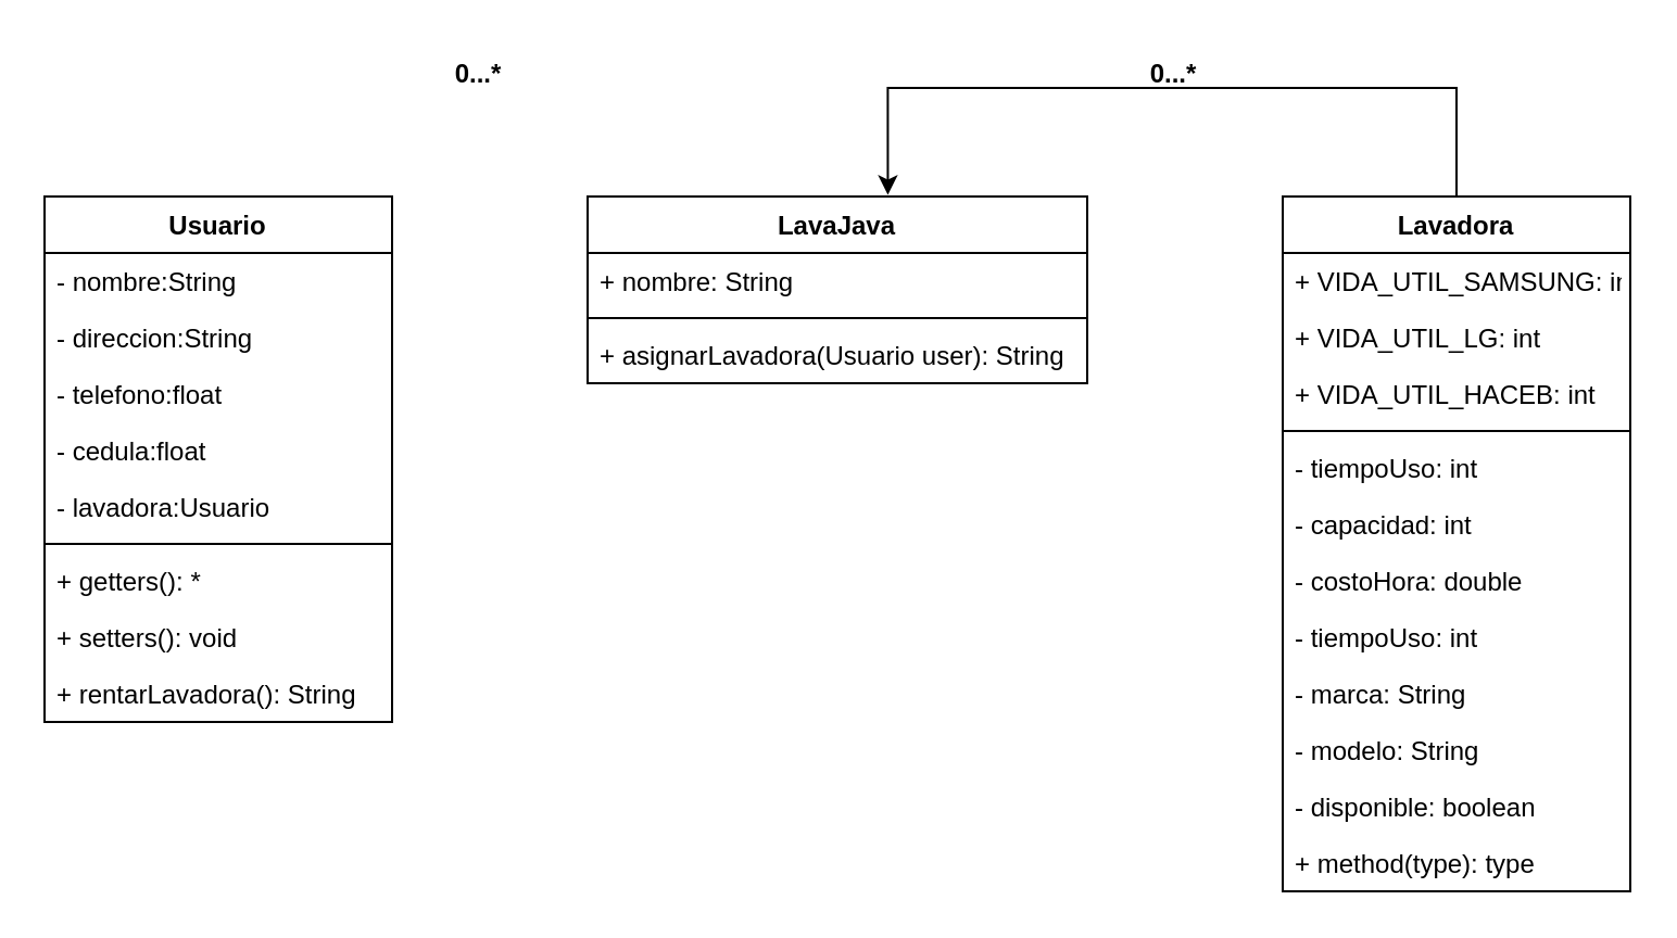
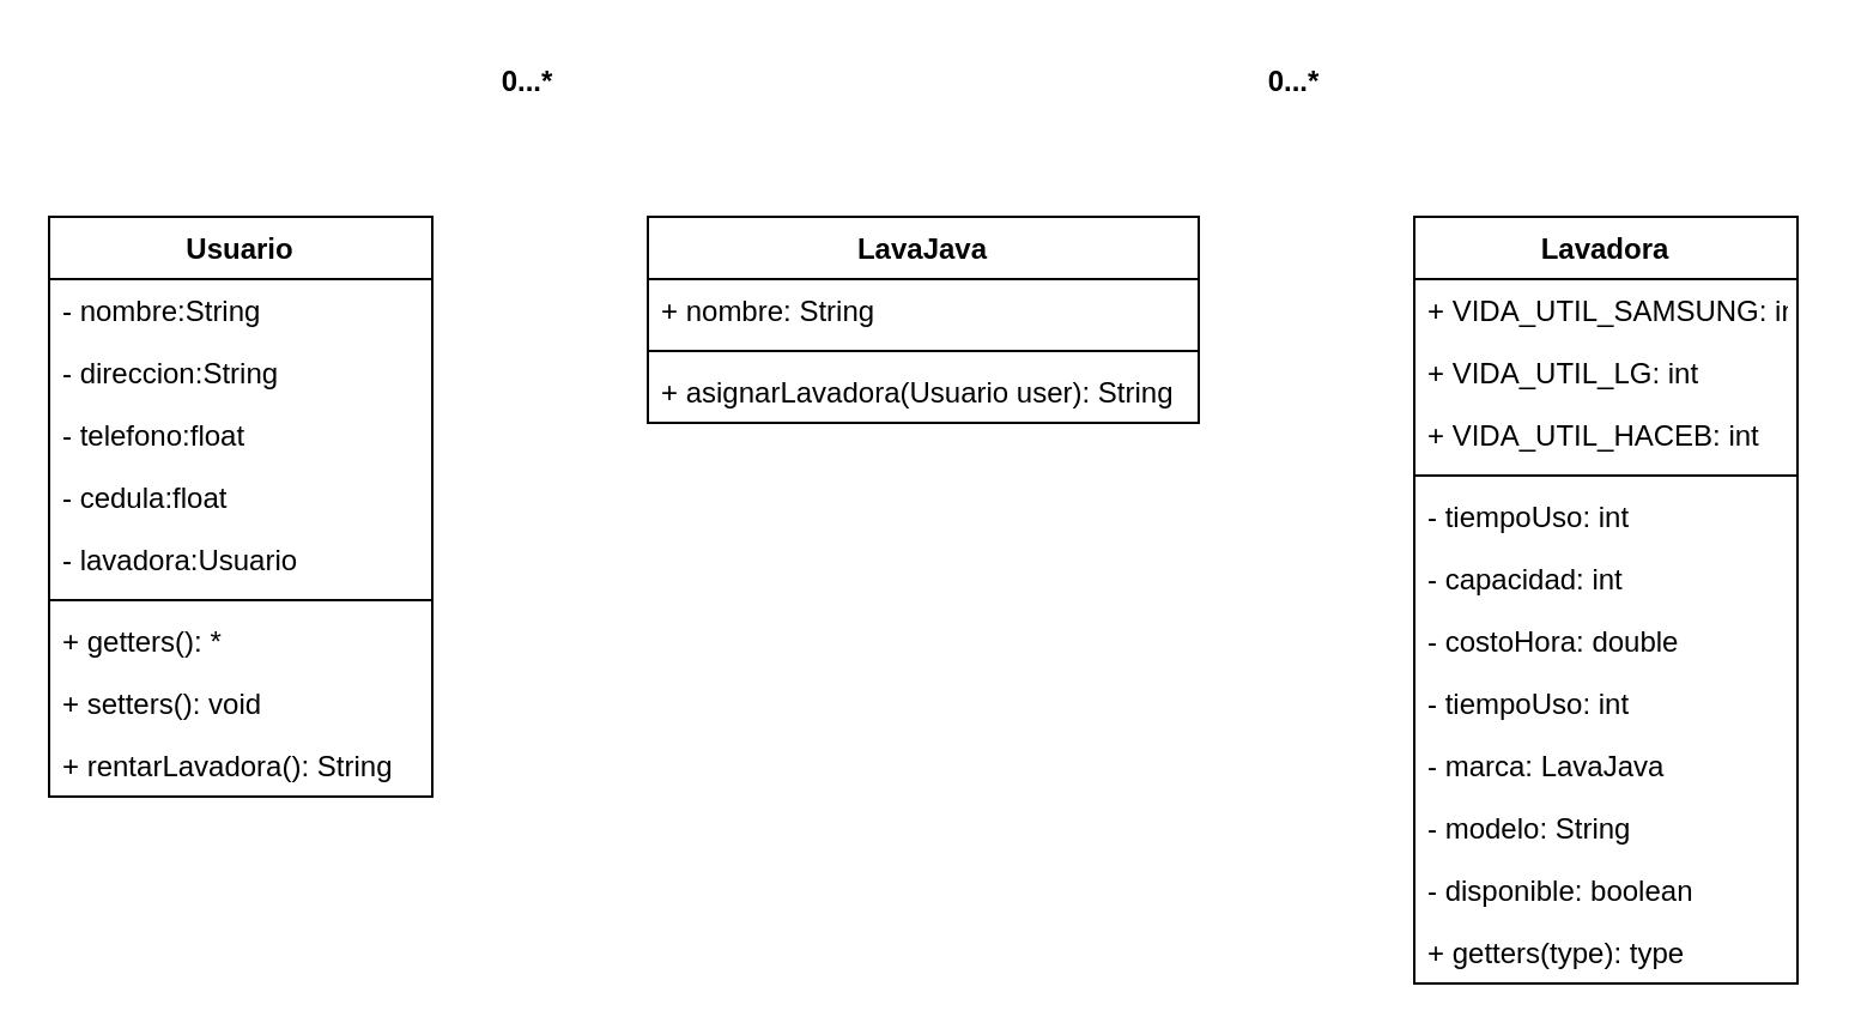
- <mxCell id="16" style="edgeStyle=orthogonalEdgeStyle;rounded=0;orthogonalLoop=1;jettySize=auto;html=1;exitX=0.5;exitY=0;exitDx=0;exitDy=0;entryX=0.601;entryY=-0.009;entryDx=0;entryDy=0;entryPerimeter=0;" edge="1" parent="1" source="17" target="12"><mxGeometry relative="1" as="geometry"><Array as="points"><mxPoint x="670" y="40" /><mxPoint x="408" y="40" /></Array></mxGeometry></mxCell>
- <mxCell id="26" value="- marca: String" style="text;strokeColor=none;fillColor=none;align=left;verticalAlign=top;spacingLeft=4;spacingRight=4;overflow=hidden;rotatable=0;points=[[0,0.5],[1,0.5]];portConstraint=eastwest;" vertex="1" parent="17"><mxGeometry y="216" width="160" height="26" as="geometry" /></mxCell>
+ <mxCell id="26" value="- marca: LavaJava" style="text;strokeColor=none;fillColor=none;align=left;verticalAlign=top;spacingLeft=4;spacingRight=4;overflow=hidden;rotatable=0;points=[[0,0.5],[1,0.5]];portConstraint=eastwest;" vertex="1" parent="17"><mxGeometry y="216" width="160" height="26" as="geometry" /></mxCell>
- <mxCell id="29" value="+ method(type): type" style="text;strokeColor=none;fillColor=none;align=left;verticalAlign=top;spacingLeft=4;spacingRight=4;overflow=hidden;rotatable=0;points=[[0,0.5],[1,0.5]];portConstraint=eastwest;" vertex="1" parent="17"><mxGeometry y="294" width="160" height="26" as="geometry" /></mxCell>
+ <mxCell id="29" value="+ getters(type): type" style="text;strokeColor=none;fillColor=none;align=left;verticalAlign=top;spacingLeft=4;spacingRight=4;overflow=hidden;rotatable=0;points=[[0,0.5],[1,0.5]];portConstraint=eastwest;" vertex="1" parent="17"><mxGeometry y="294" width="160" height="26" as="geometry" /></mxCell>
